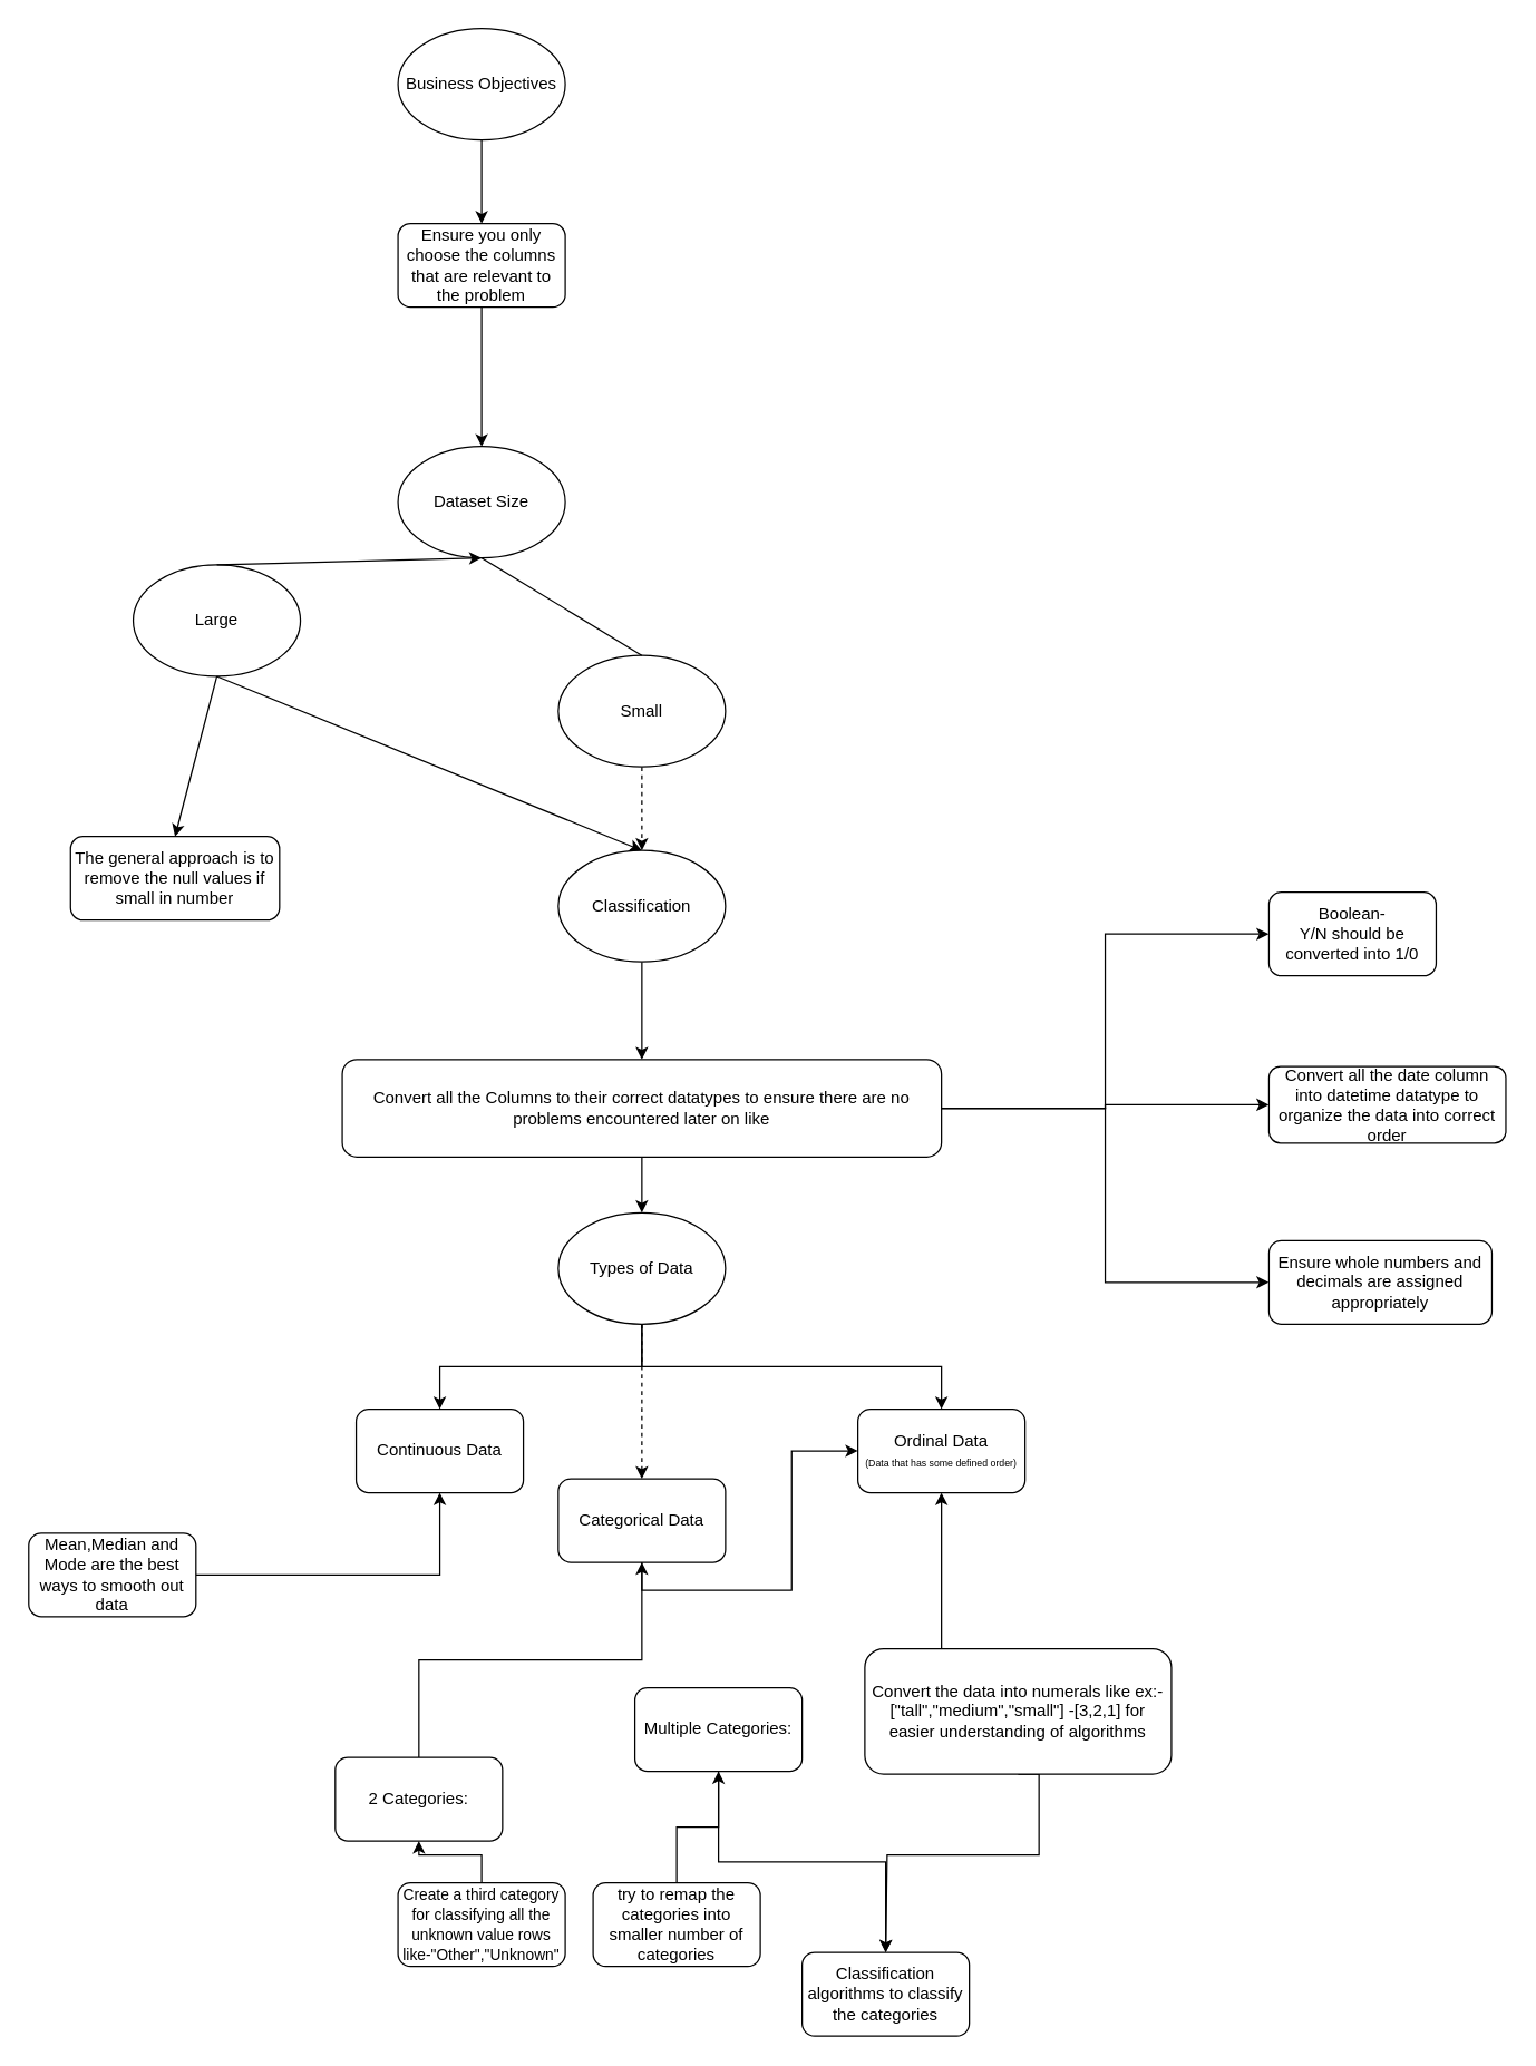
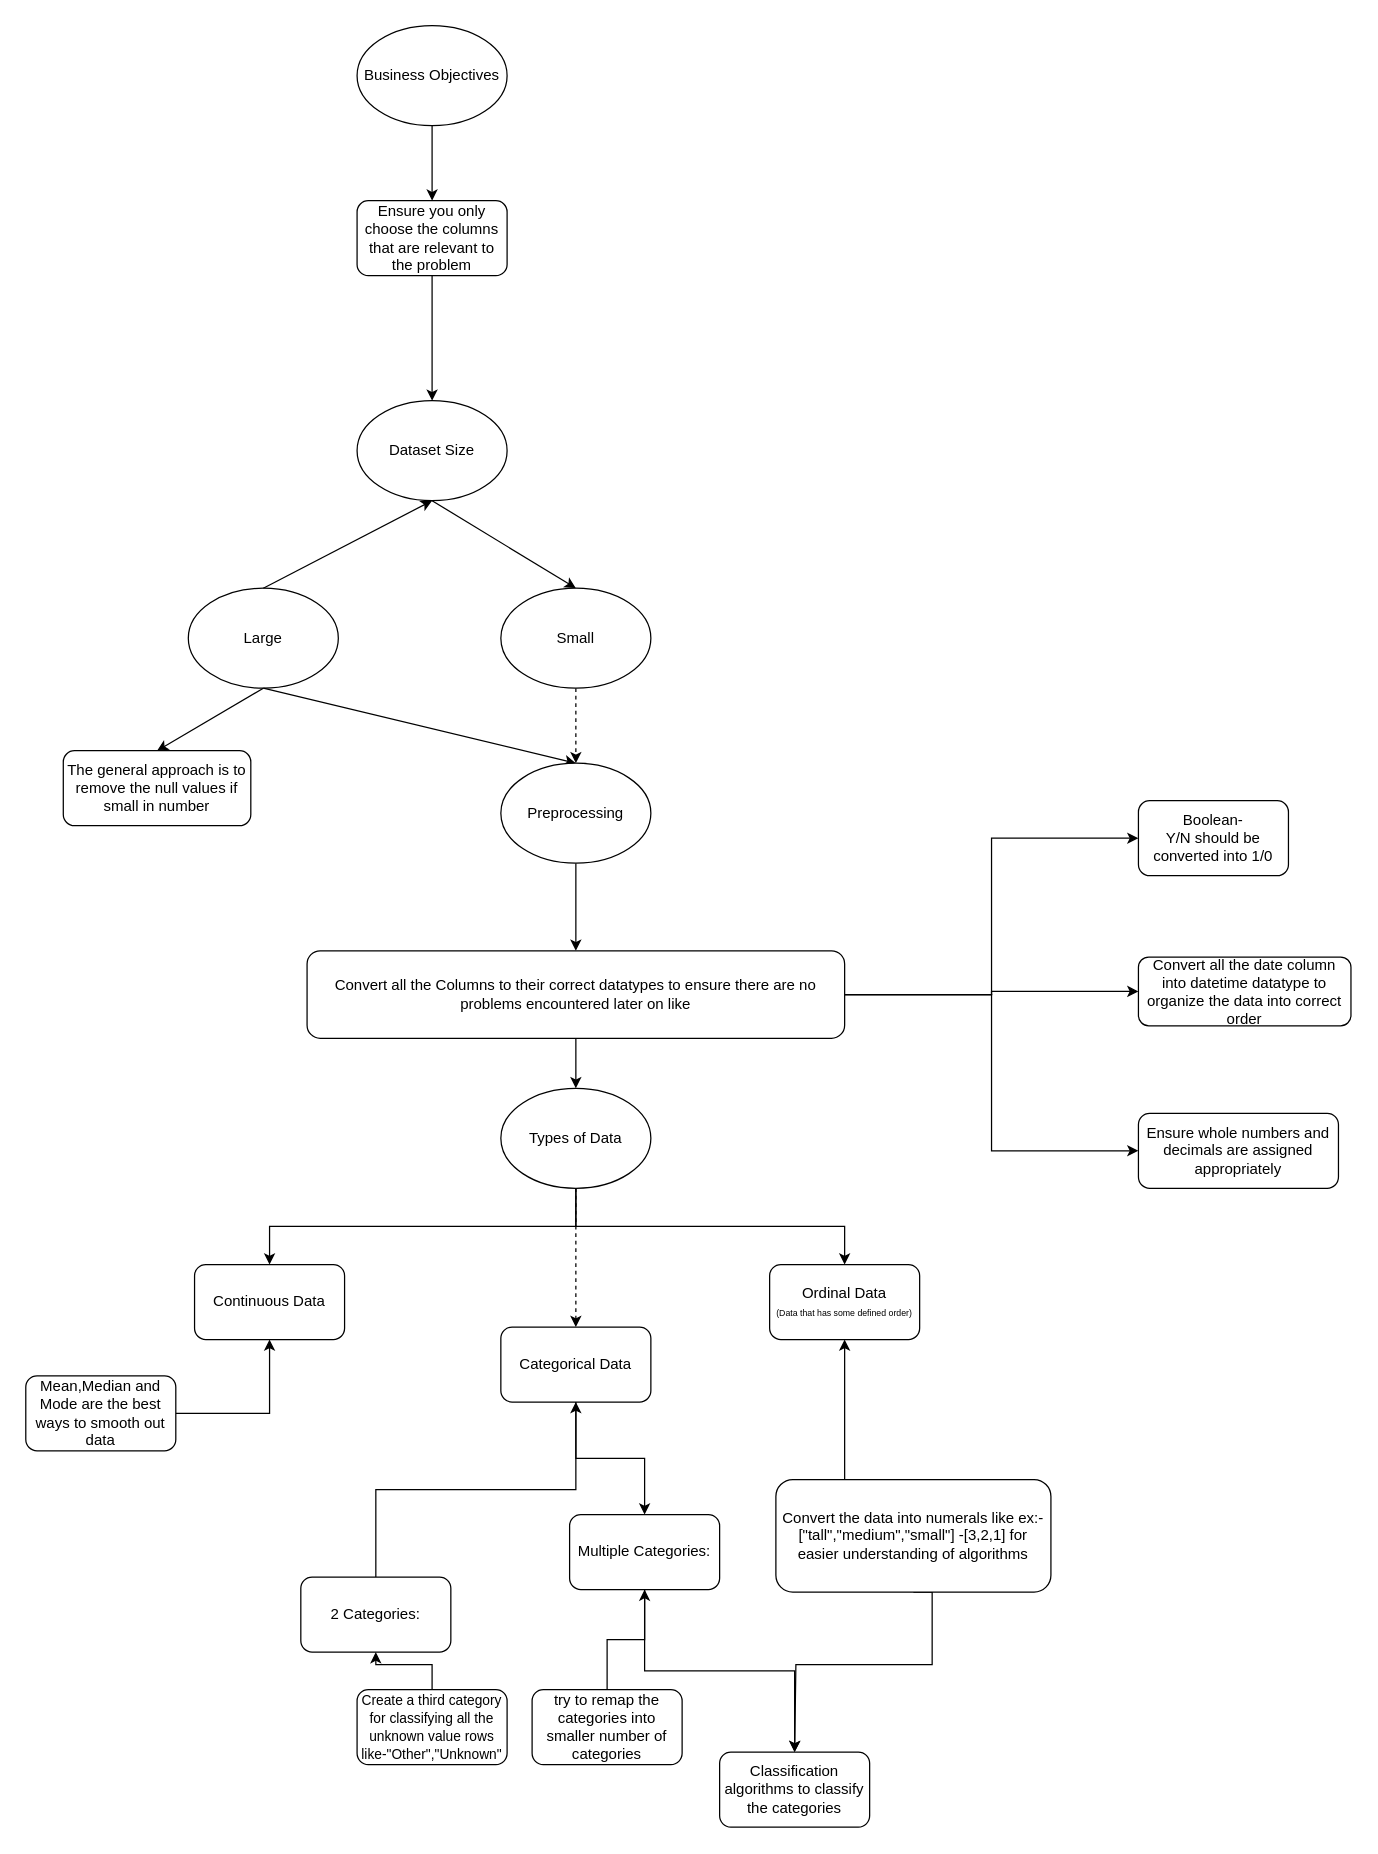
- <mxCell id="15" value="Large" style="ellipse;whiteSpace=wrap;html=1;" vertex="1" parent="1"><mxGeometry x="95" y="405" width="120" height="80" as="geometry" /></mxCell>
+ <mxCell id="15" value="Large" style="ellipse;whiteSpace=wrap;html=1;" vertex="1" parent="1"><mxGeometry y="470" width="120" height="80" as="geometry" x="150" /></mxCell>
- <mxCell id="19" value="" style="endArrow=none;html=1;rounded=0;exitX=0.5;exitY=1;exitDx=0;exitDy=0;entryX=0.5;entryY=0;entryDx=0;entryDy=0;" edge="1" parent="1" source="14" target="17"><mxGeometry width="50" height="50" relative="1" as="geometry"><mxPoint x="460" y="590" as="sourcePoint" /><mxPoint x="510" y="540" as="targetPoint" /></mxGeometry></mxCell>
+ <mxCell id="19" value="" style="endArrow=classic;html=1;rounded=0;exitX=0.5;exitY=1;exitDx=0;exitDy=0;entryX=0.5;entryY=0;entryDx=0;entryDy=0;" edge="1" parent="1" source="14" target="17"><mxGeometry width="50" height="50" relative="1" as="geometry"><mxPoint x="460" y="590" as="sourcePoint" /><mxPoint x="510" y="540" as="targetPoint" /></mxGeometry></mxCell>
- <mxCell id="34" value="Classification" style="ellipse;whiteSpace=wrap;html=1;" vertex="1" parent="1"><mxGeometry x="400" y="610" width="120" height="80" as="geometry" /></mxCell>
+ <mxCell id="34" value="Preprocessing" style="ellipse;whiteSpace=wrap;html=1;" vertex="1" parent="1"><mxGeometry x="400" y="610" width="120" height="80" as="geometry" /></mxCell>
- <mxCell id="8" value="Continuous Data" style="rounded=1;whiteSpace=wrap;html=1;" vertex="1" parent="1"><mxGeometry x="255" y="1011" width="120" height="60" as="geometry" /></mxCell>
+ <mxCell id="8" value="Continuous Data" style="rounded=1;whiteSpace=wrap;html=1;" vertex="1" parent="1"><mxGeometry x="155" y="1011" width="120" height="60" as="geometry" /></mxCell>
- <mxCell id="11" style="edgeStyle=orthogonalEdgeStyle;rounded=0;orthogonalLoop=1;jettySize=auto;html=1;exitX=0.5;exitY=1;exitDx=0;exitDy=0;" edge="1" parent="1" source="7" target="6"><mxGeometry relative="1" as="geometry"><mxPoint x="435" y="1121" as="sourcePoint" /></mxGeometry></mxCell>
+ <mxCell id="11" style="edgeStyle=orthogonalEdgeStyle;rounded=0;orthogonalLoop=1;jettySize=auto;html=1;exitX=0.5;exitY=1;exitDx=0;exitDy=0;entryX=0.5;entryY=0;entryDx=0;entryDy=0;" edge="1" parent="1" source="7" target="13"><mxGeometry relative="1" as="geometry"><mxPoint x="435" y="1121" as="sourcePoint" /></mxGeometry></mxCell>
